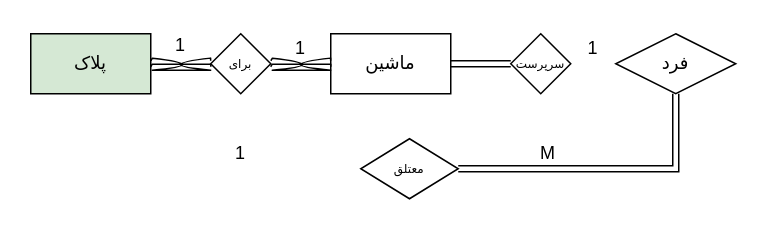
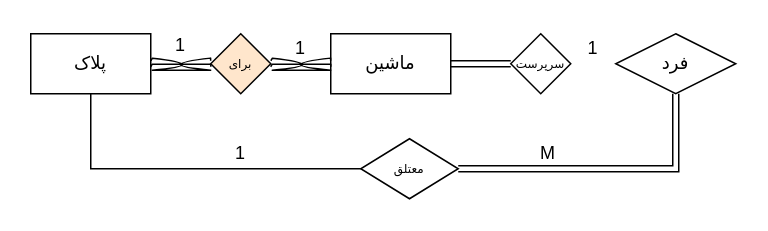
- <mxCell id="3" value="پلاک" style="rounded=0;whiteSpace=wrap;html=1;fontFamily=B Yekan;fillColor=#d5e8d4;" parent="1" vertex="1"><mxGeometry x="20" y="22" width="80" height="40" as="geometry" /></mxCell>
+ <mxCell id="3" value="پلاک" style="rounded=0;whiteSpace=wrap;html=1;fontFamily=B Yekan;" parent="1" vertex="1"><mxGeometry x="20" y="22" width="80" height="40" as="geometry" /></mxCell>
- <mxCell id="8" value="برای" style="rhombus;whiteSpace=wrap;html=1;fontFamily=B Yekan;fontSize=8;" parent="1" vertex="1"><mxGeometry x="140" y="22" width="40" height="40" as="geometry" /></mxCell>
+ <mxCell id="8" value="برای" style="rhombus;whiteSpace=wrap;html=1;fontFamily=B Yekan;fontSize=8;fillColor=#ffe6cc;" parent="1" vertex="1"><mxGeometry x="140" y="22" width="40" height="40" as="geometry" /></mxCell>
+ <mxCell id="2" style="edgeStyle=orthogonalEdgeStyle;rounded=0;orthogonalLoop=1;jettySize=auto;html=1;entryX=0;entryY=0.5;entryDx=0;entryDy=0;endArrow=none;endFill=0;" parent="1" source="3" target="15" edge="1"><mxGeometry relative="1" as="geometry"><Array as="points"><mxPoint x="60" y="112" /></Array></mxGeometry></mxCell>
